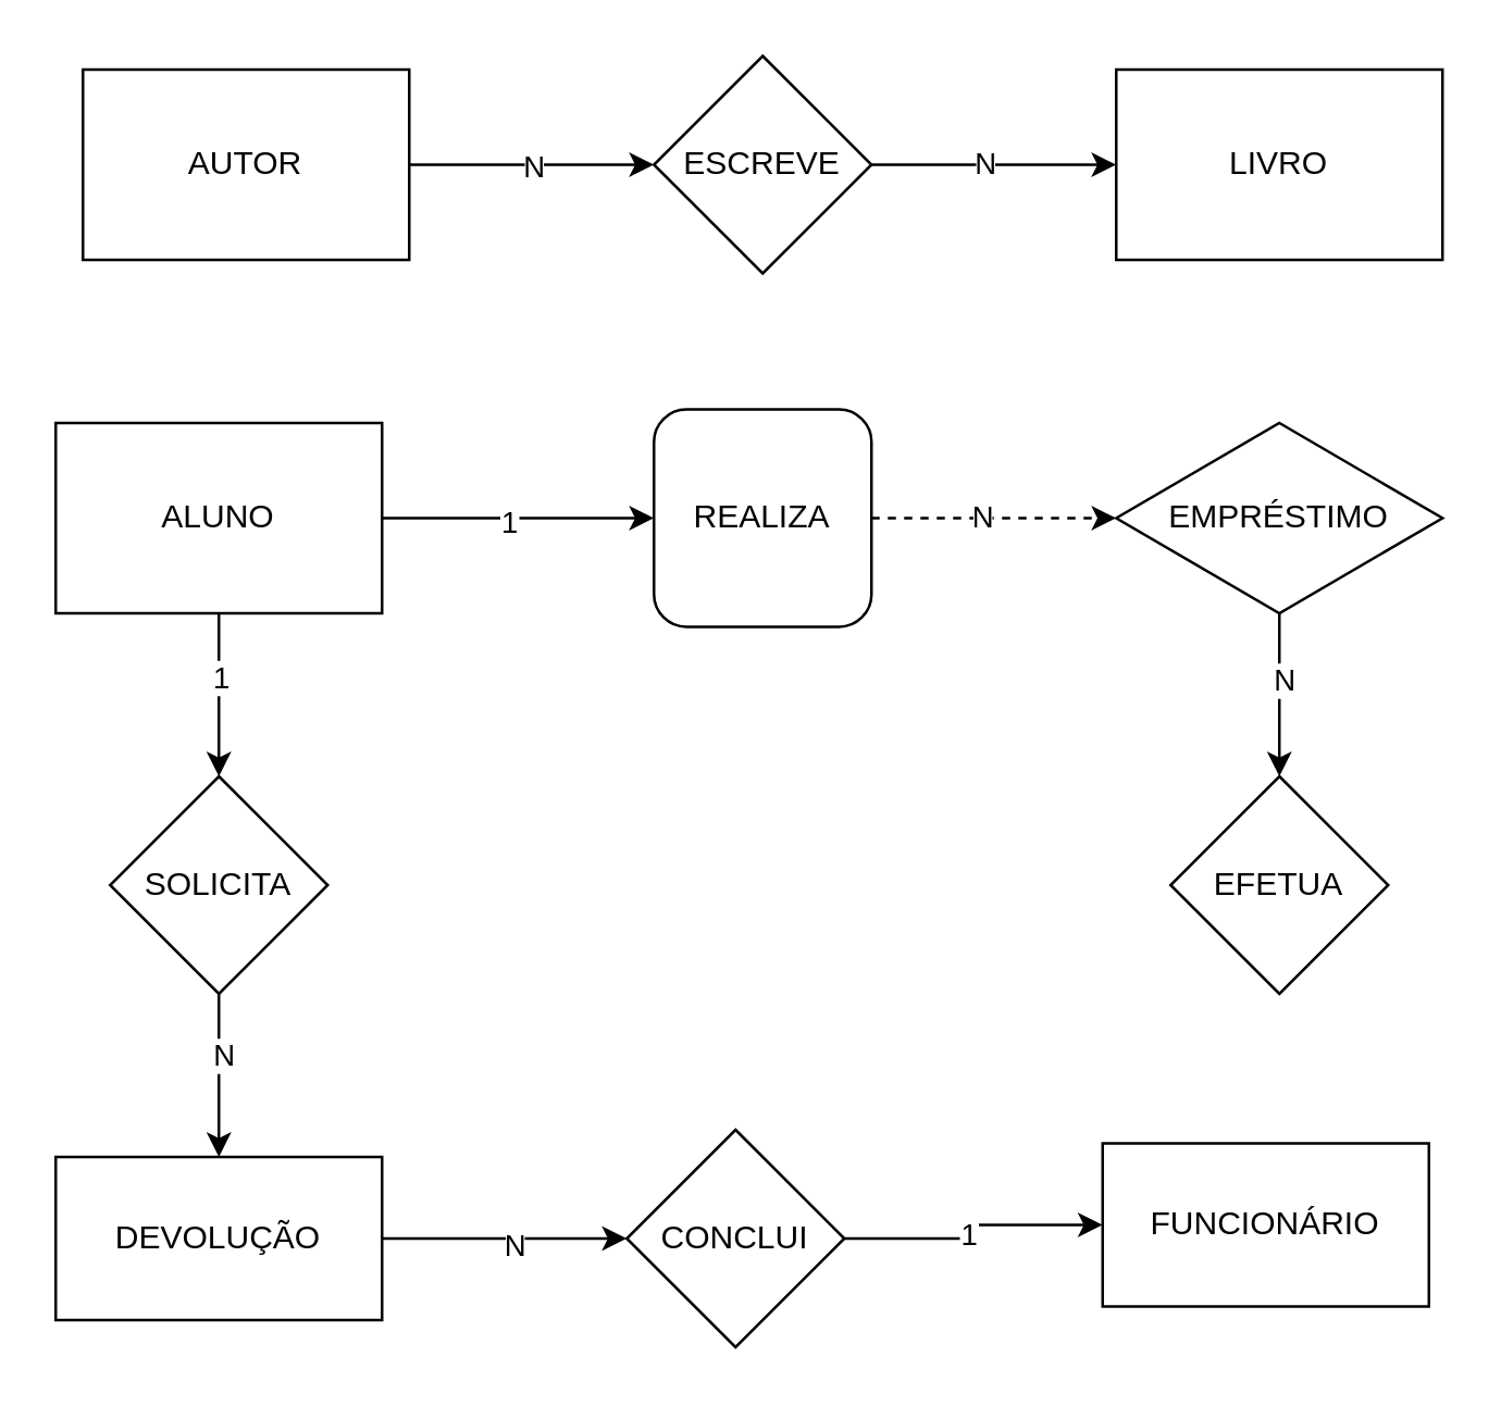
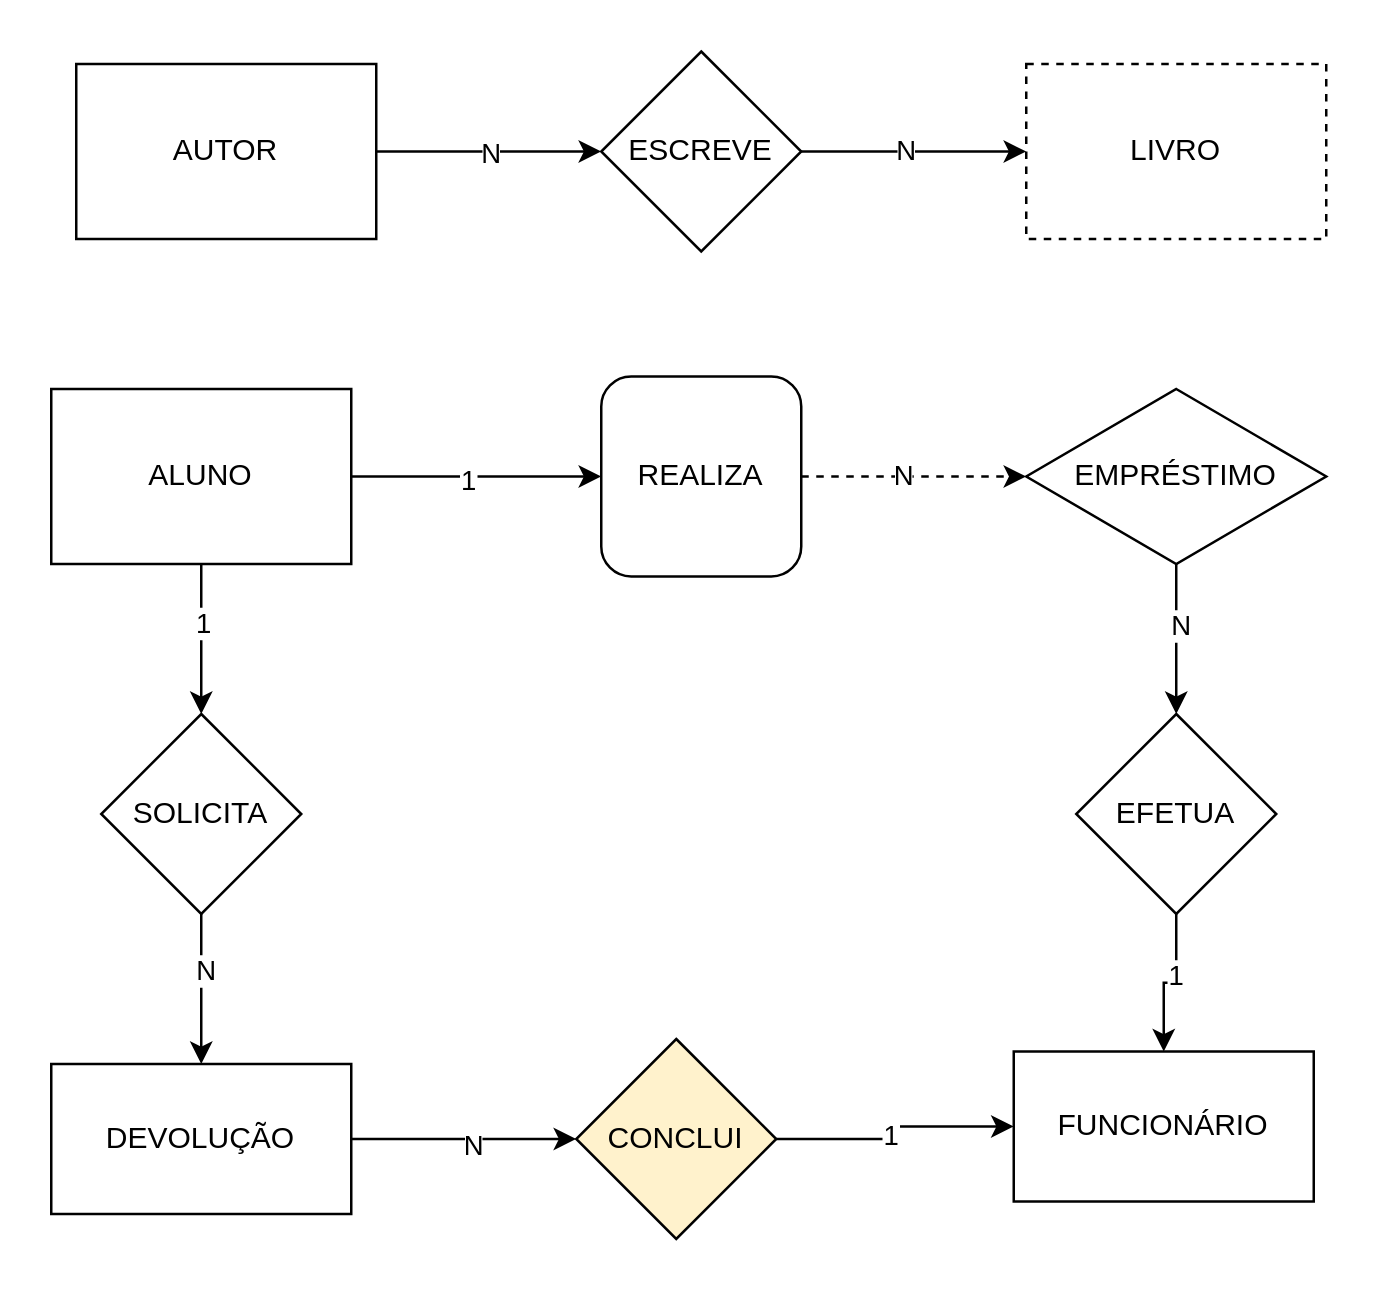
- <mxCell id="3" value="LIVRO" style="rounded=0;whiteSpace=wrap;html=1;" vertex="1" parent="1"><mxGeometry x="410" y="25" width="120" height="70" as="geometry" /></mxCell>
+ <mxCell id="3" value="LIVRO" style="rounded=0;whiteSpace=wrap;html=1;dashed=1;" vertex="1" parent="1"><mxGeometry x="410" y="25" width="120" height="70" as="geometry" /></mxCell>
+ <mxCell id="22" style="edgeStyle=orthogonalEdgeStyle;rounded=0;orthogonalLoop=1;jettySize=auto;html=1;exitX=0.5;exitY=1;exitDx=0;exitDy=0;entryX=0.5;entryY=0;entryDx=0;entryDy=0;" edge="1" parent="1" source="24" target="15"><mxGeometry relative="1" as="geometry" /></mxCell>
+ <mxCell id="23" value="1" style="edgeLabel;html=1;align=center;verticalAlign=middle;resizable=0;points=[];" vertex="1" connectable="0" parent="22"><mxGeometry x="-0.2" y="-1" relative="1" as="geometry"><mxPoint as="offset" /></mxGeometry></mxCell>
- <mxCell id="32" value="CONCLUI" style="rhombus;whiteSpace=wrap;html=1;" vertex="1" parent="1"><mxGeometry x="230" y="415" width="80" height="80" as="geometry" /></mxCell>
+ <mxCell id="32" value="CONCLUI" style="rhombus;whiteSpace=wrap;html=1;fillColor=#fff2cc;" vertex="1" parent="1"><mxGeometry x="230" y="415" width="80" height="80" as="geometry" /></mxCell>
